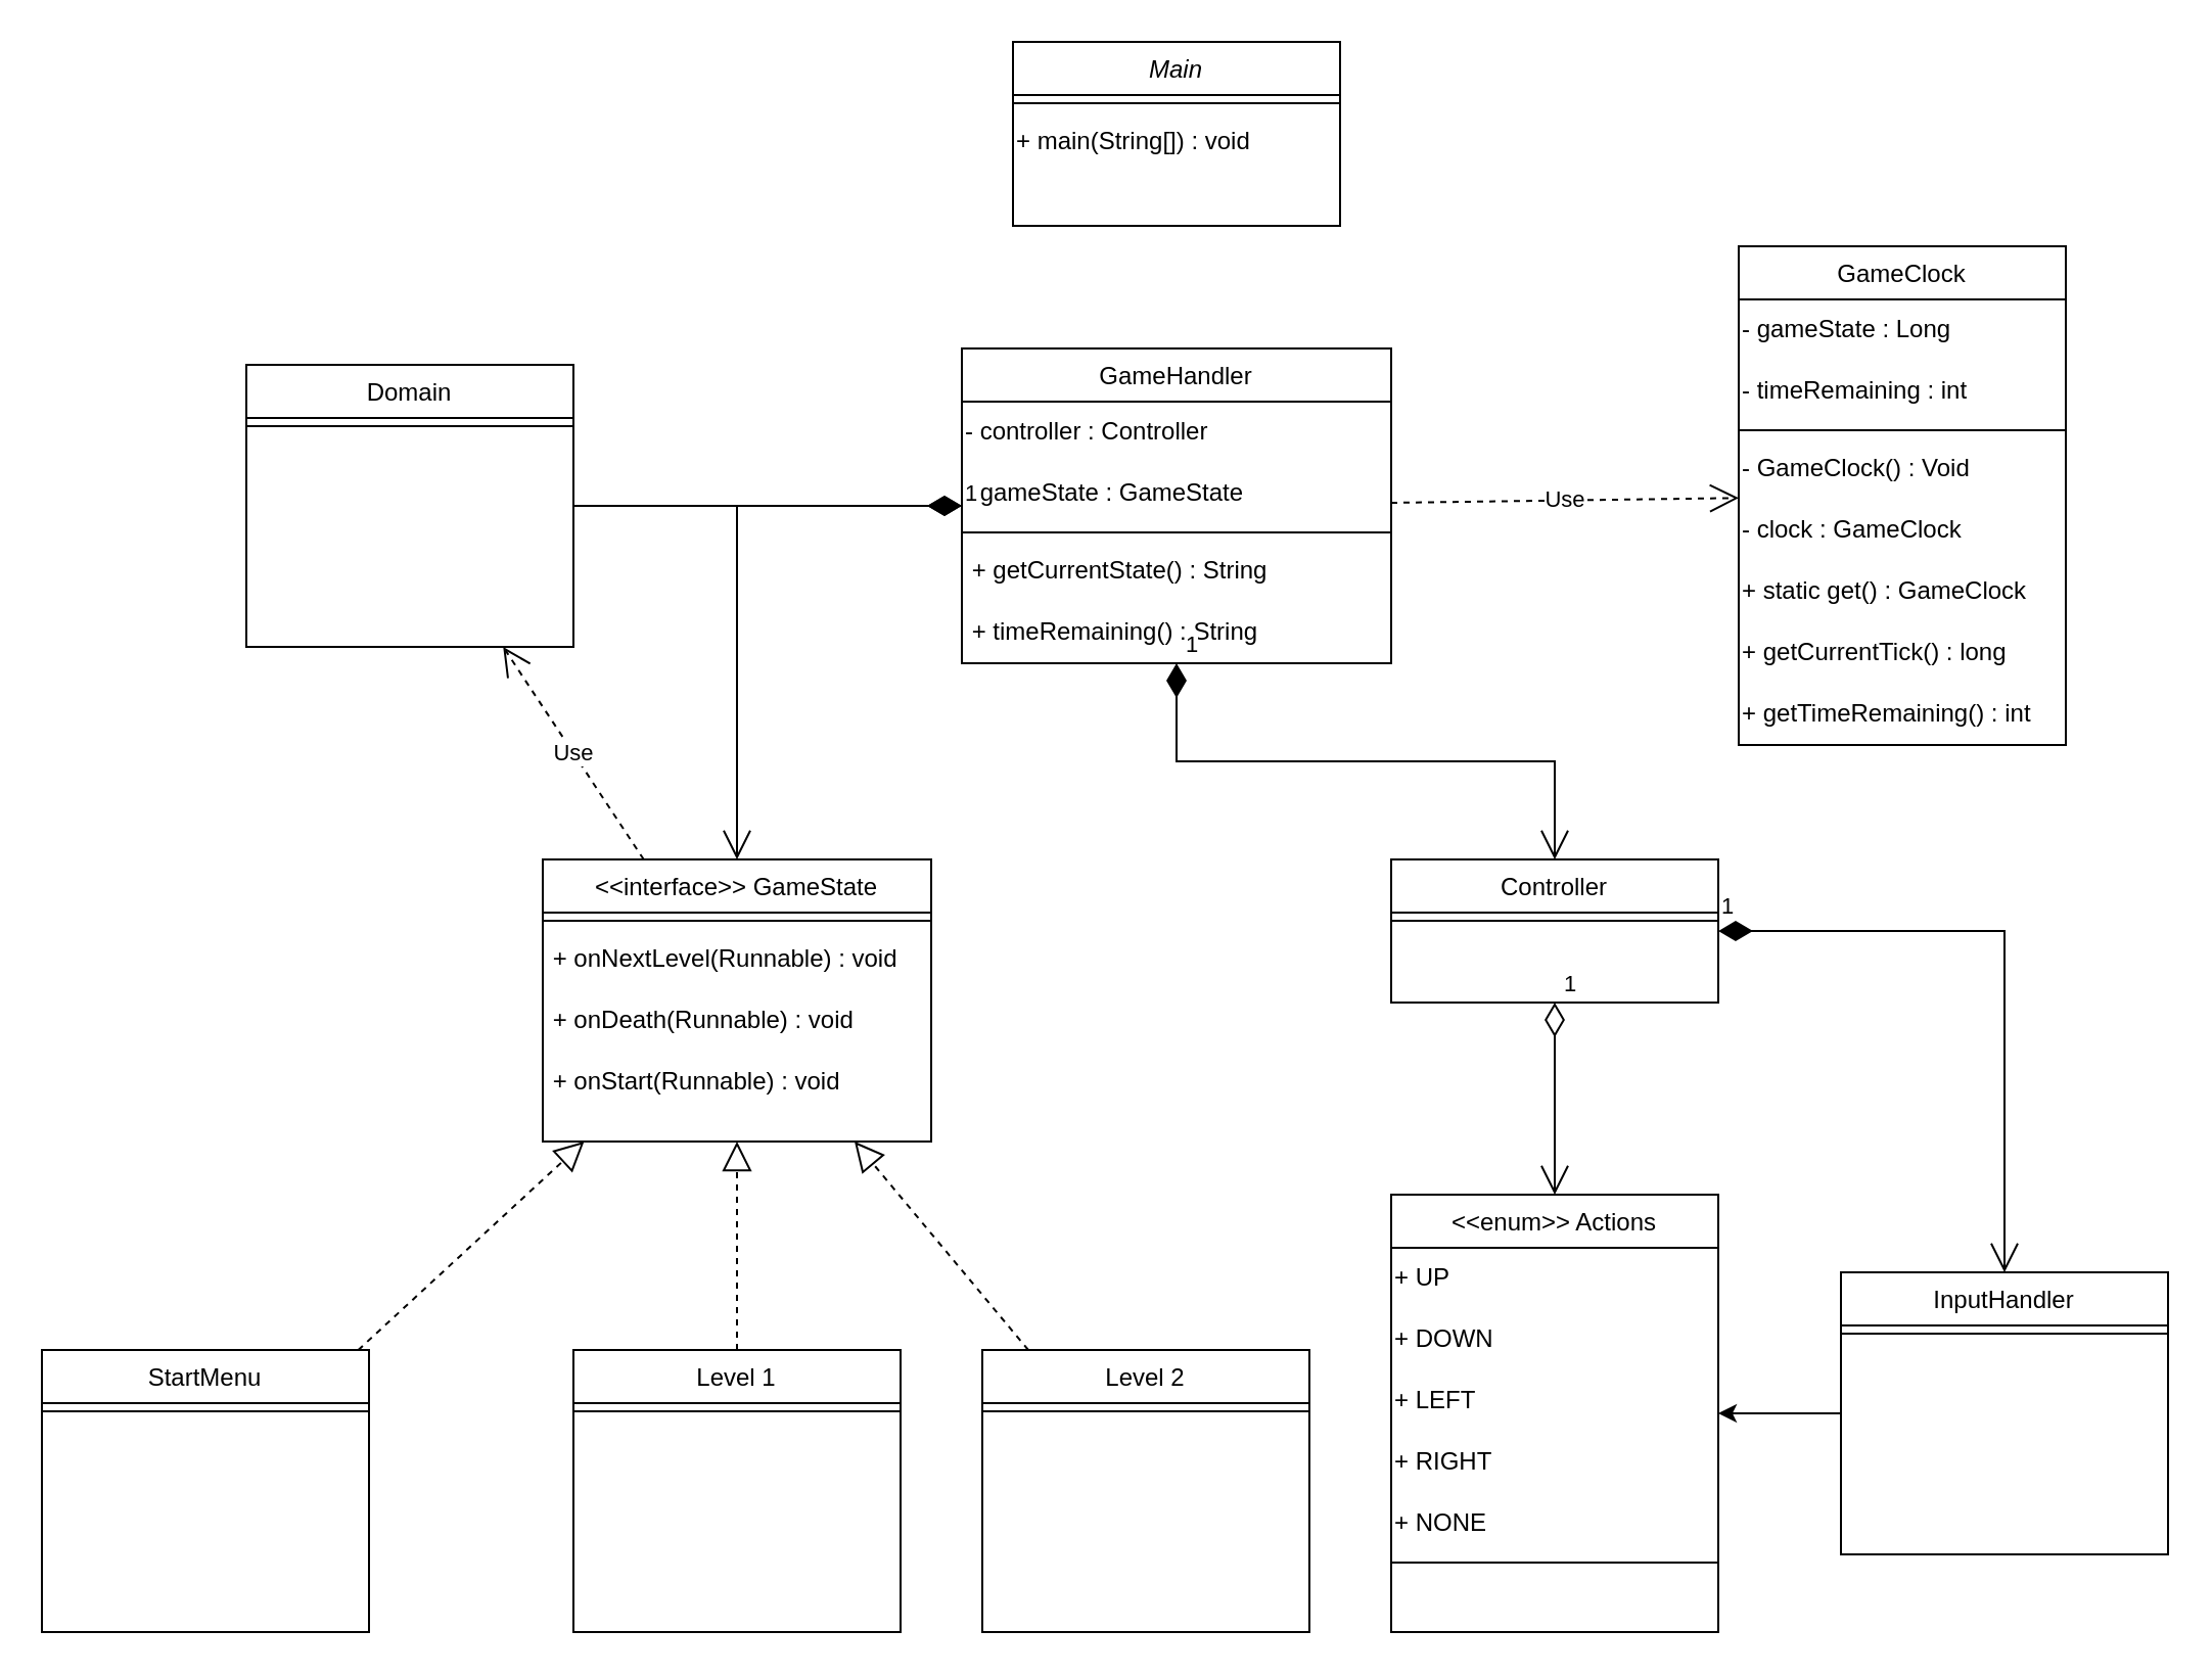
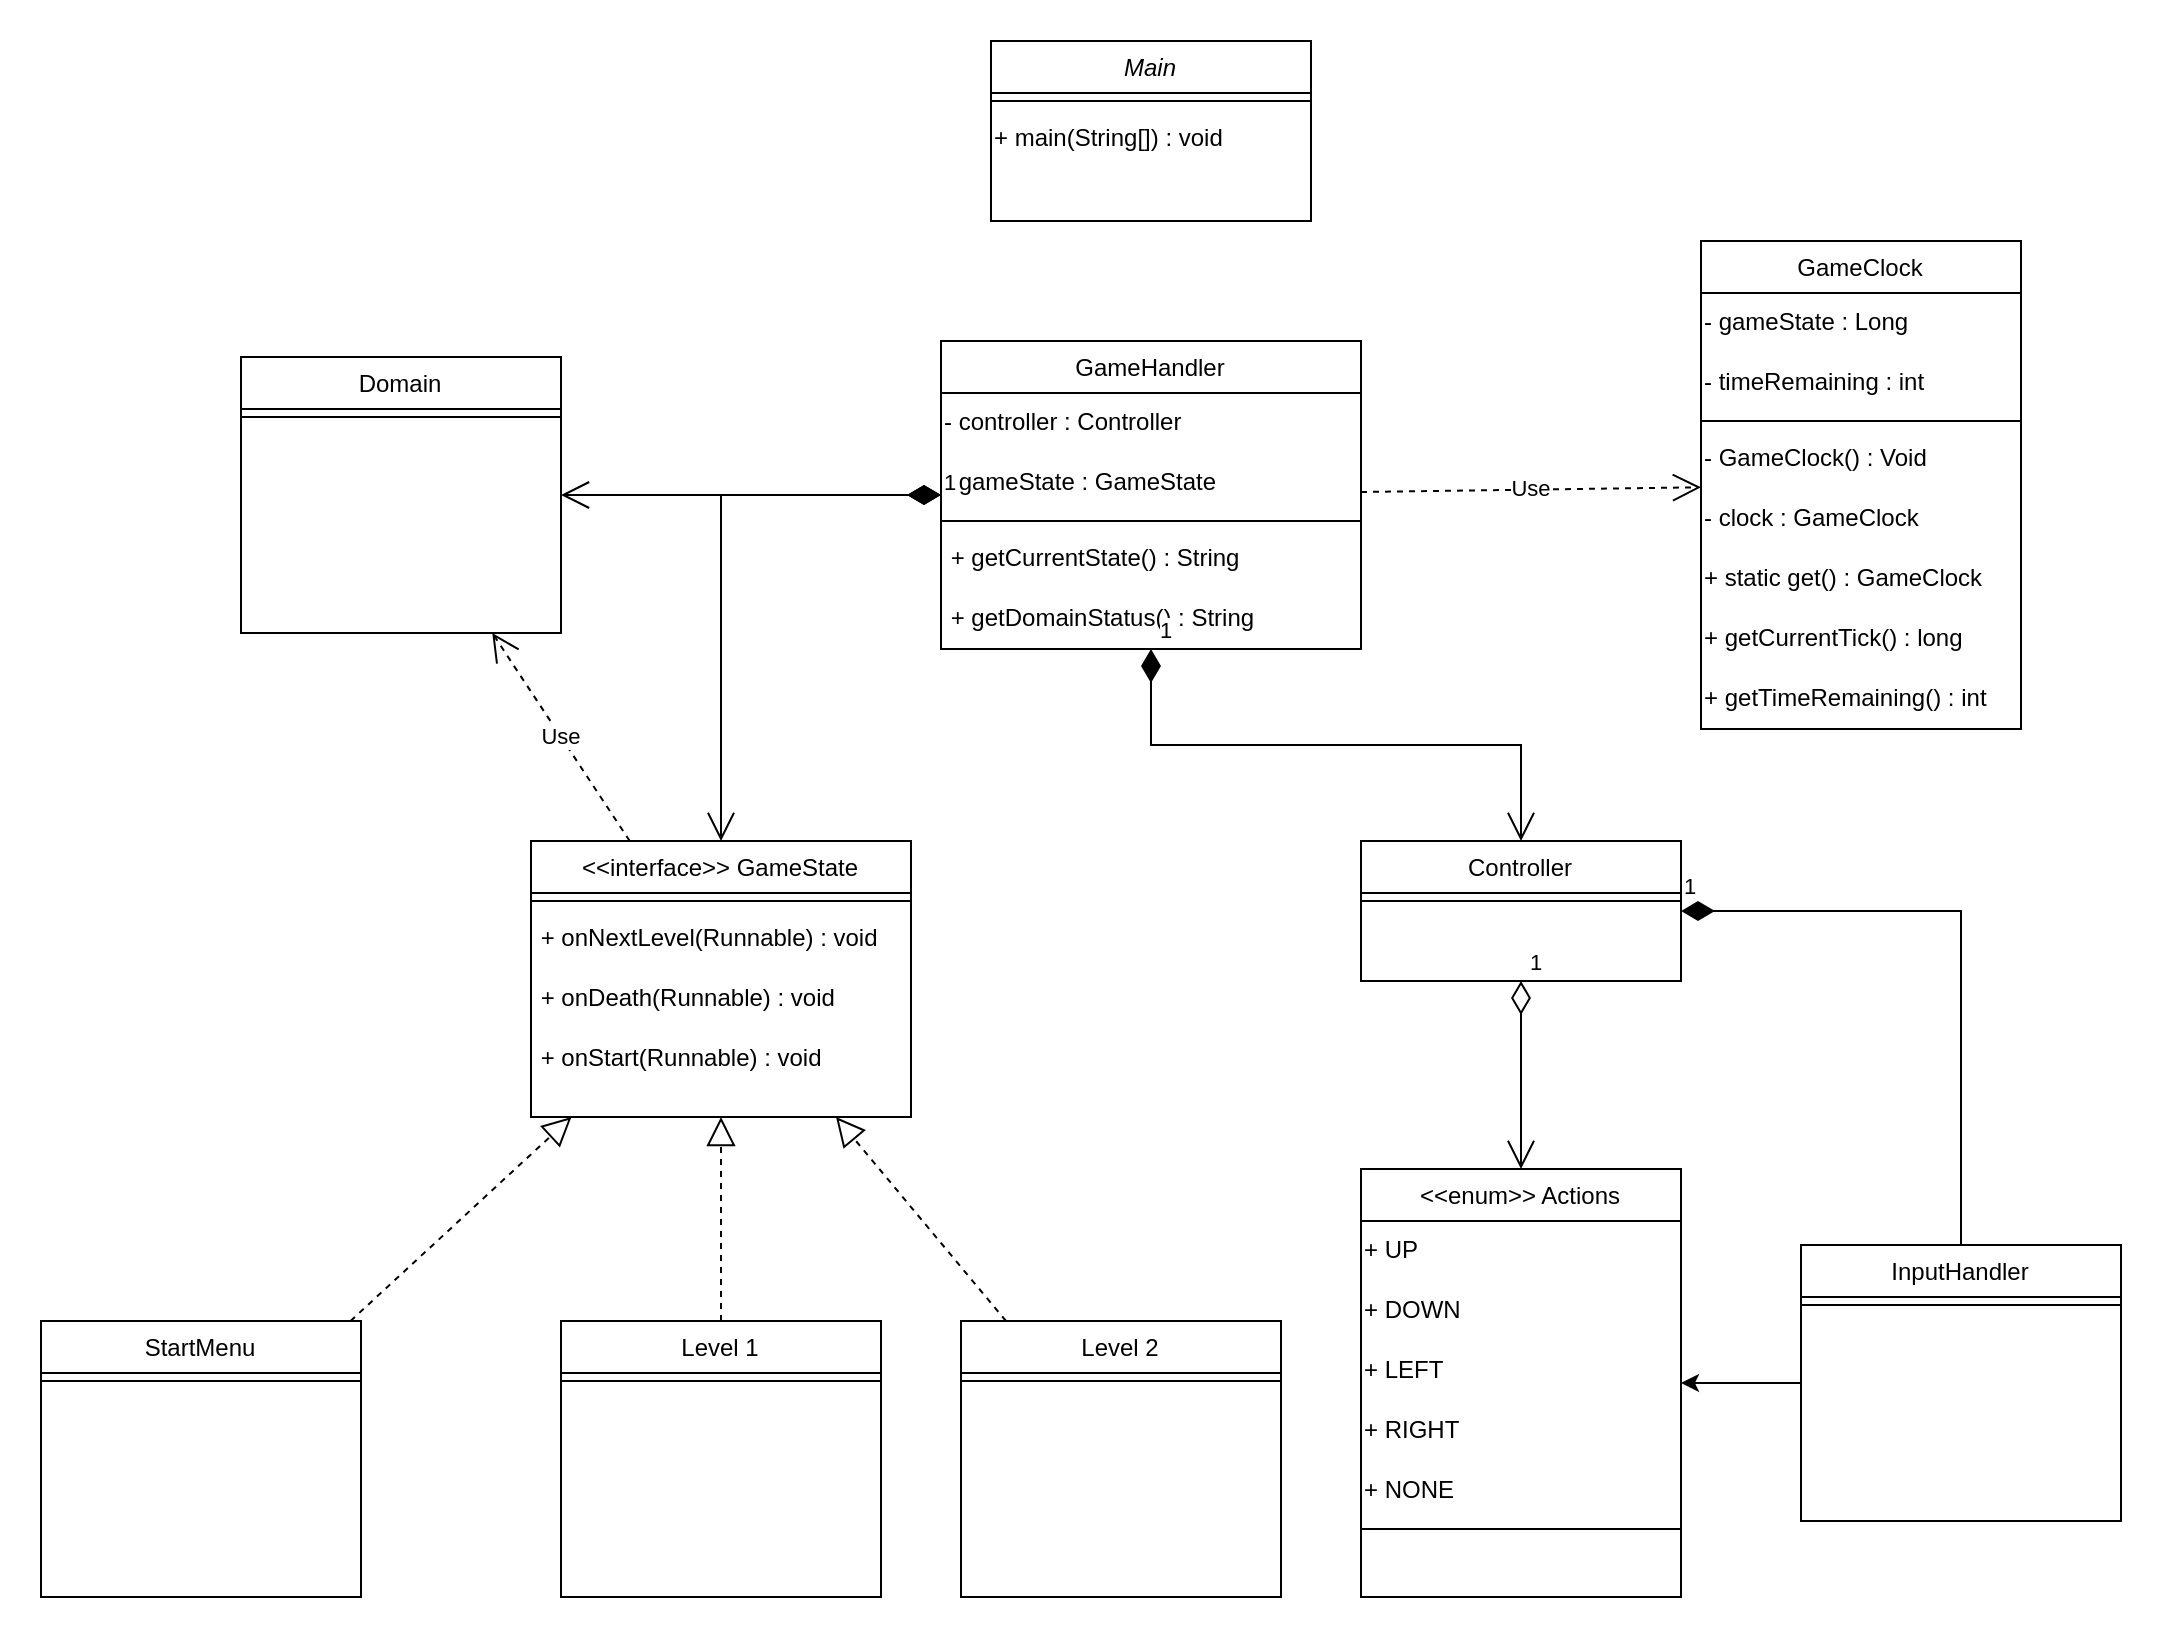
- <mxCell id="43" value="1" style="endArrow=none;html=1;endSize=12;startArrow=diamondThin;startSize=14;startFill=1;edgeStyle=orthogonalEdgeStyle;align=left;verticalAlign=bottom;rounded=0;" parent="1" source="19" target="41" edge="1"><mxGeometry x="-1" y="3" relative="1" as="geometry"><mxPoint x="650" y="368" as="sourcePoint" /><mxPoint x="650" y="580" as="targetPoint" /></mxGeometry></mxCell>
+ <mxCell id="43" value="1" style="endArrow=open;html=1;endSize=12;startArrow=diamondThin;startSize=14;startFill=1;edgeStyle=orthogonalEdgeStyle;align=left;verticalAlign=bottom;rounded=0;" parent="1" source="19" target="41" edge="1"><mxGeometry x="-1" y="3" relative="1" as="geometry"><mxPoint x="650" y="368" as="sourcePoint" /><mxPoint x="650" y="580" as="targetPoint" /></mxGeometry></mxCell>
- <mxCell id="24" value="&amp;nbsp;+ timeRemaining() : String " style="text;html=1;align=left;verticalAlign=middle;resizable=0;points=[];autosize=1;strokeColor=none;fillColor=none;" vertex="1" parent="19"><mxGeometry y="124" width="210" height="30" as="geometry" /></mxCell>
+ <mxCell id="24" value="&amp;nbsp;+ getDomainStatus() : String " style="text;html=1;align=left;verticalAlign=middle;resizable=0;points=[];autosize=1;strokeColor=none;fillColor=none;" vertex="1" parent="19"><mxGeometry y="124" width="210" height="30" as="geometry" /></mxCell>
- <mxCell id="38" value="1" style="endArrow=open;html=1;endSize=12;startArrow=diamondThin;startSize=14;startFill=1;edgeStyle=orthogonalEdgeStyle;align=left;verticalAlign=bottom;rounded=0;" parent="1" source="8" target="6" edge="1"><mxGeometry x="-1" y="3" relative="1" as="geometry"><mxPoint x="980" y="570" as="sourcePoint" /><mxPoint x="1140" y="570" as="targetPoint" /></mxGeometry></mxCell>
+ <mxCell id="38" value="1" style="endArrow=none;html=1;endSize=12;startArrow=diamondThin;startSize=14;startFill=1;edgeStyle=orthogonalEdgeStyle;align=left;verticalAlign=bottom;rounded=0;" parent="1" source="8" target="6" edge="1"><mxGeometry x="-1" y="3" relative="1" as="geometry"><mxPoint x="980" y="570" as="sourcePoint" /><mxPoint x="1140" y="570" as="targetPoint" /></mxGeometry></mxCell>
